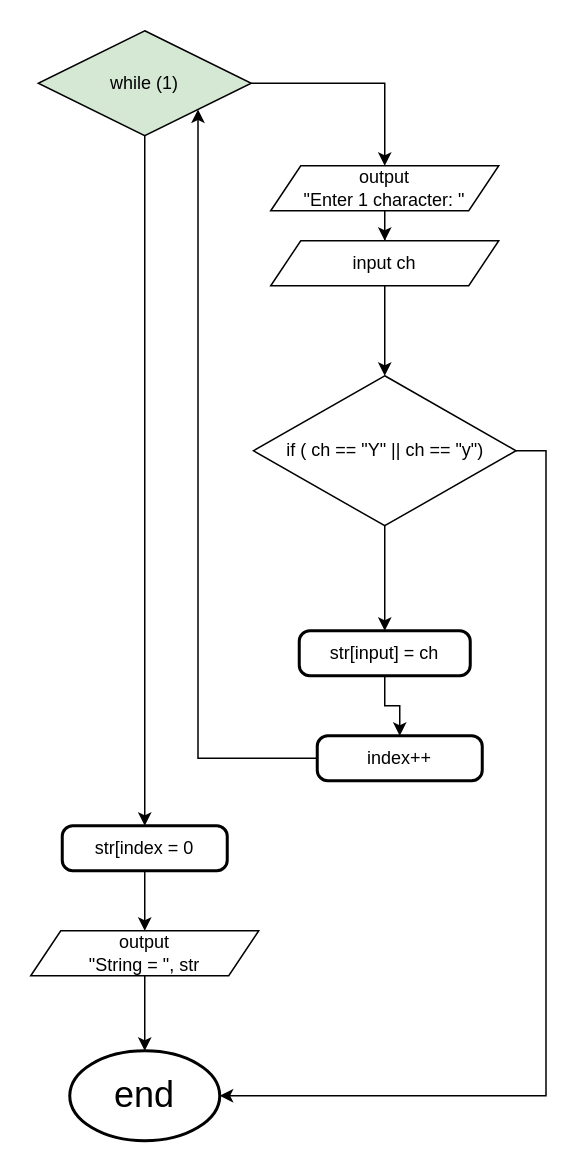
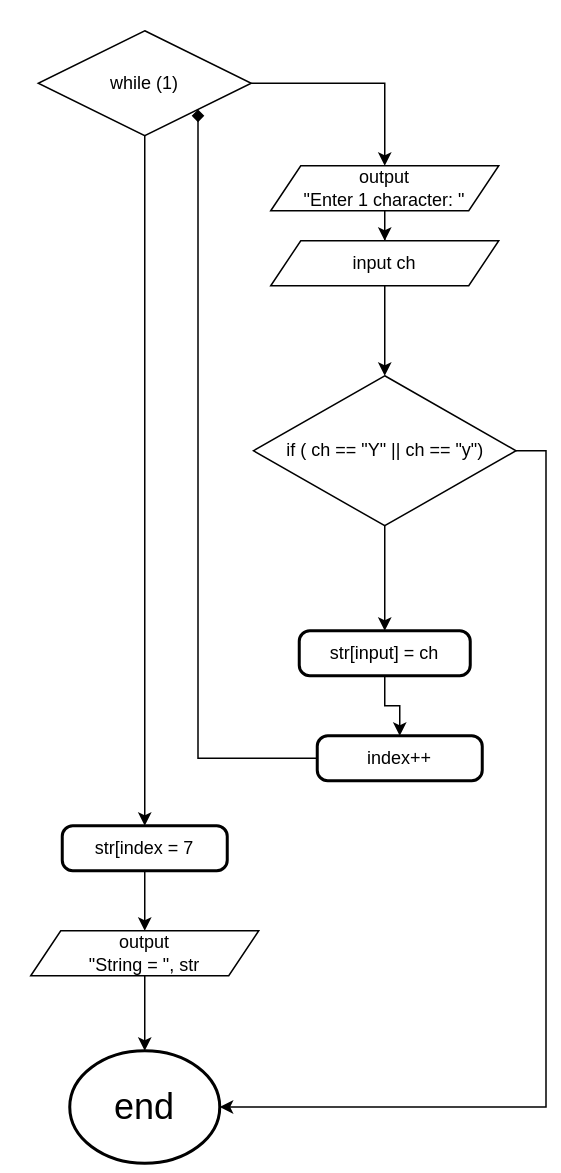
- <mxCell id="7" value="while (1)" style="rhombus;whiteSpace=wrap;html=1;fillColor=#d5e8d4;" vertex="1" parent="1"><mxGeometry x="25" y="20" width="142" height="70" as="geometry" /></mxCell>
+ <mxCell id="7" value="while (1)" style="rhombus;whiteSpace=wrap;html=1;" vertex="1" parent="1"><mxGeometry x="25" y="20" width="142" height="70" as="geometry" /></mxCell>
- <mxCell id="15" style="edgeStyle=orthogonalEdgeStyle;rounded=0;orthogonalLoop=1;jettySize=auto;html=1;entryX=1;entryY=1;entryDx=0;entryDy=0;" edge="1" parent="1" source="16" target="7"><mxGeometry relative="1" as="geometry" /></mxCell>
+ <mxCell id="15" style="edgeStyle=orthogonalEdgeStyle;rounded=0;orthogonalLoop=1;jettySize=auto;html=1;entryX=1;entryY=1;entryDx=0;entryDy=0;endArrow=diamond;" edge="1" parent="1" source="16" target="7"><mxGeometry relative="1" as="geometry" /></mxCell>
- <mxCell id="18" value="str[index = 0" style="rounded=1;whiteSpace=wrap;html=1;absoluteArcSize=1;arcSize=14;strokeWidth=2;" vertex="1" parent="1"><mxGeometry x="41" y="550" width="110" height="30" as="geometry" /></mxCell>
+ <mxCell id="18" value="str[index = 7" style="rounded=1;whiteSpace=wrap;html=1;absoluteArcSize=1;arcSize=14;strokeWidth=2;" vertex="1" parent="1"><mxGeometry x="41" y="550" width="110" height="30" as="geometry" /></mxCell>
- <mxCell id="2" value="&lt;font style=&quot;font-size: 24px;&quot;&gt;end&lt;/font&gt;" style="strokeWidth=2;html=1;shape=mxgraph.flowchart.start_1;whiteSpace=wrap;" vertex="1" parent="1"><mxGeometry x="46" y="700" width="100" height="60" as="geometry" /></mxCell>
+ <mxCell id="2" value="&lt;font style=&quot;font-size: 24px;&quot;&gt;end&lt;/font&gt;" style="strokeWidth=2;html=1;shape=mxgraph.flowchart.start_1;whiteSpace=wrap;" vertex="1" parent="1"><mxGeometry x="46" y="700" width="100" height="75" as="geometry" /></mxCell>
